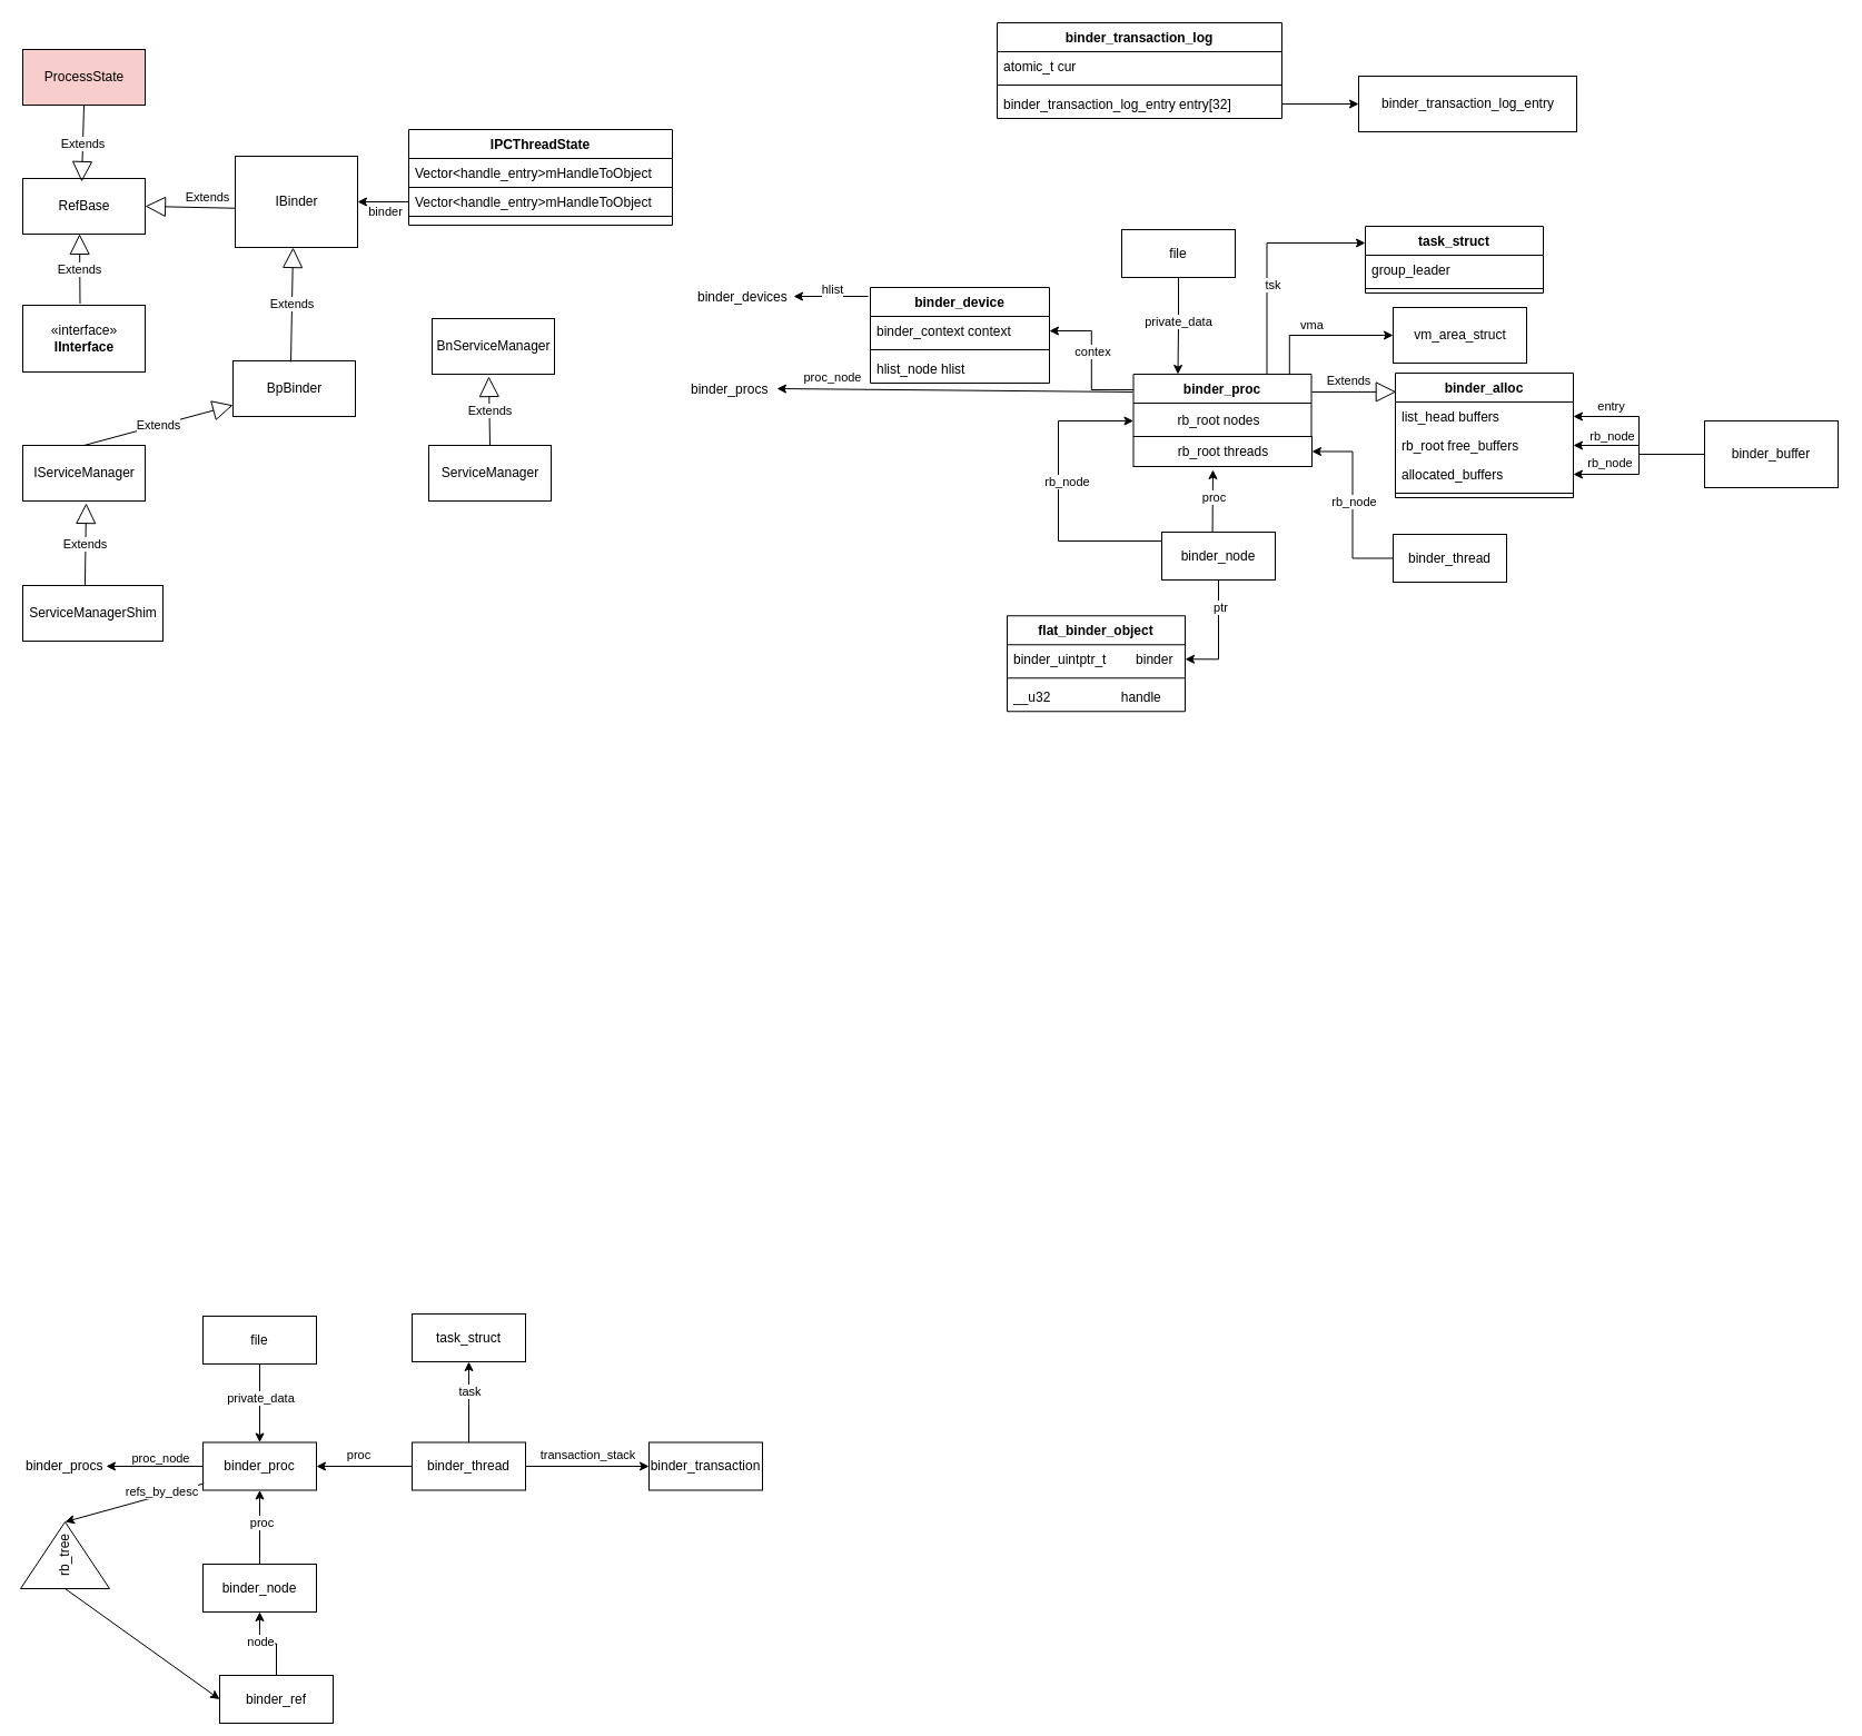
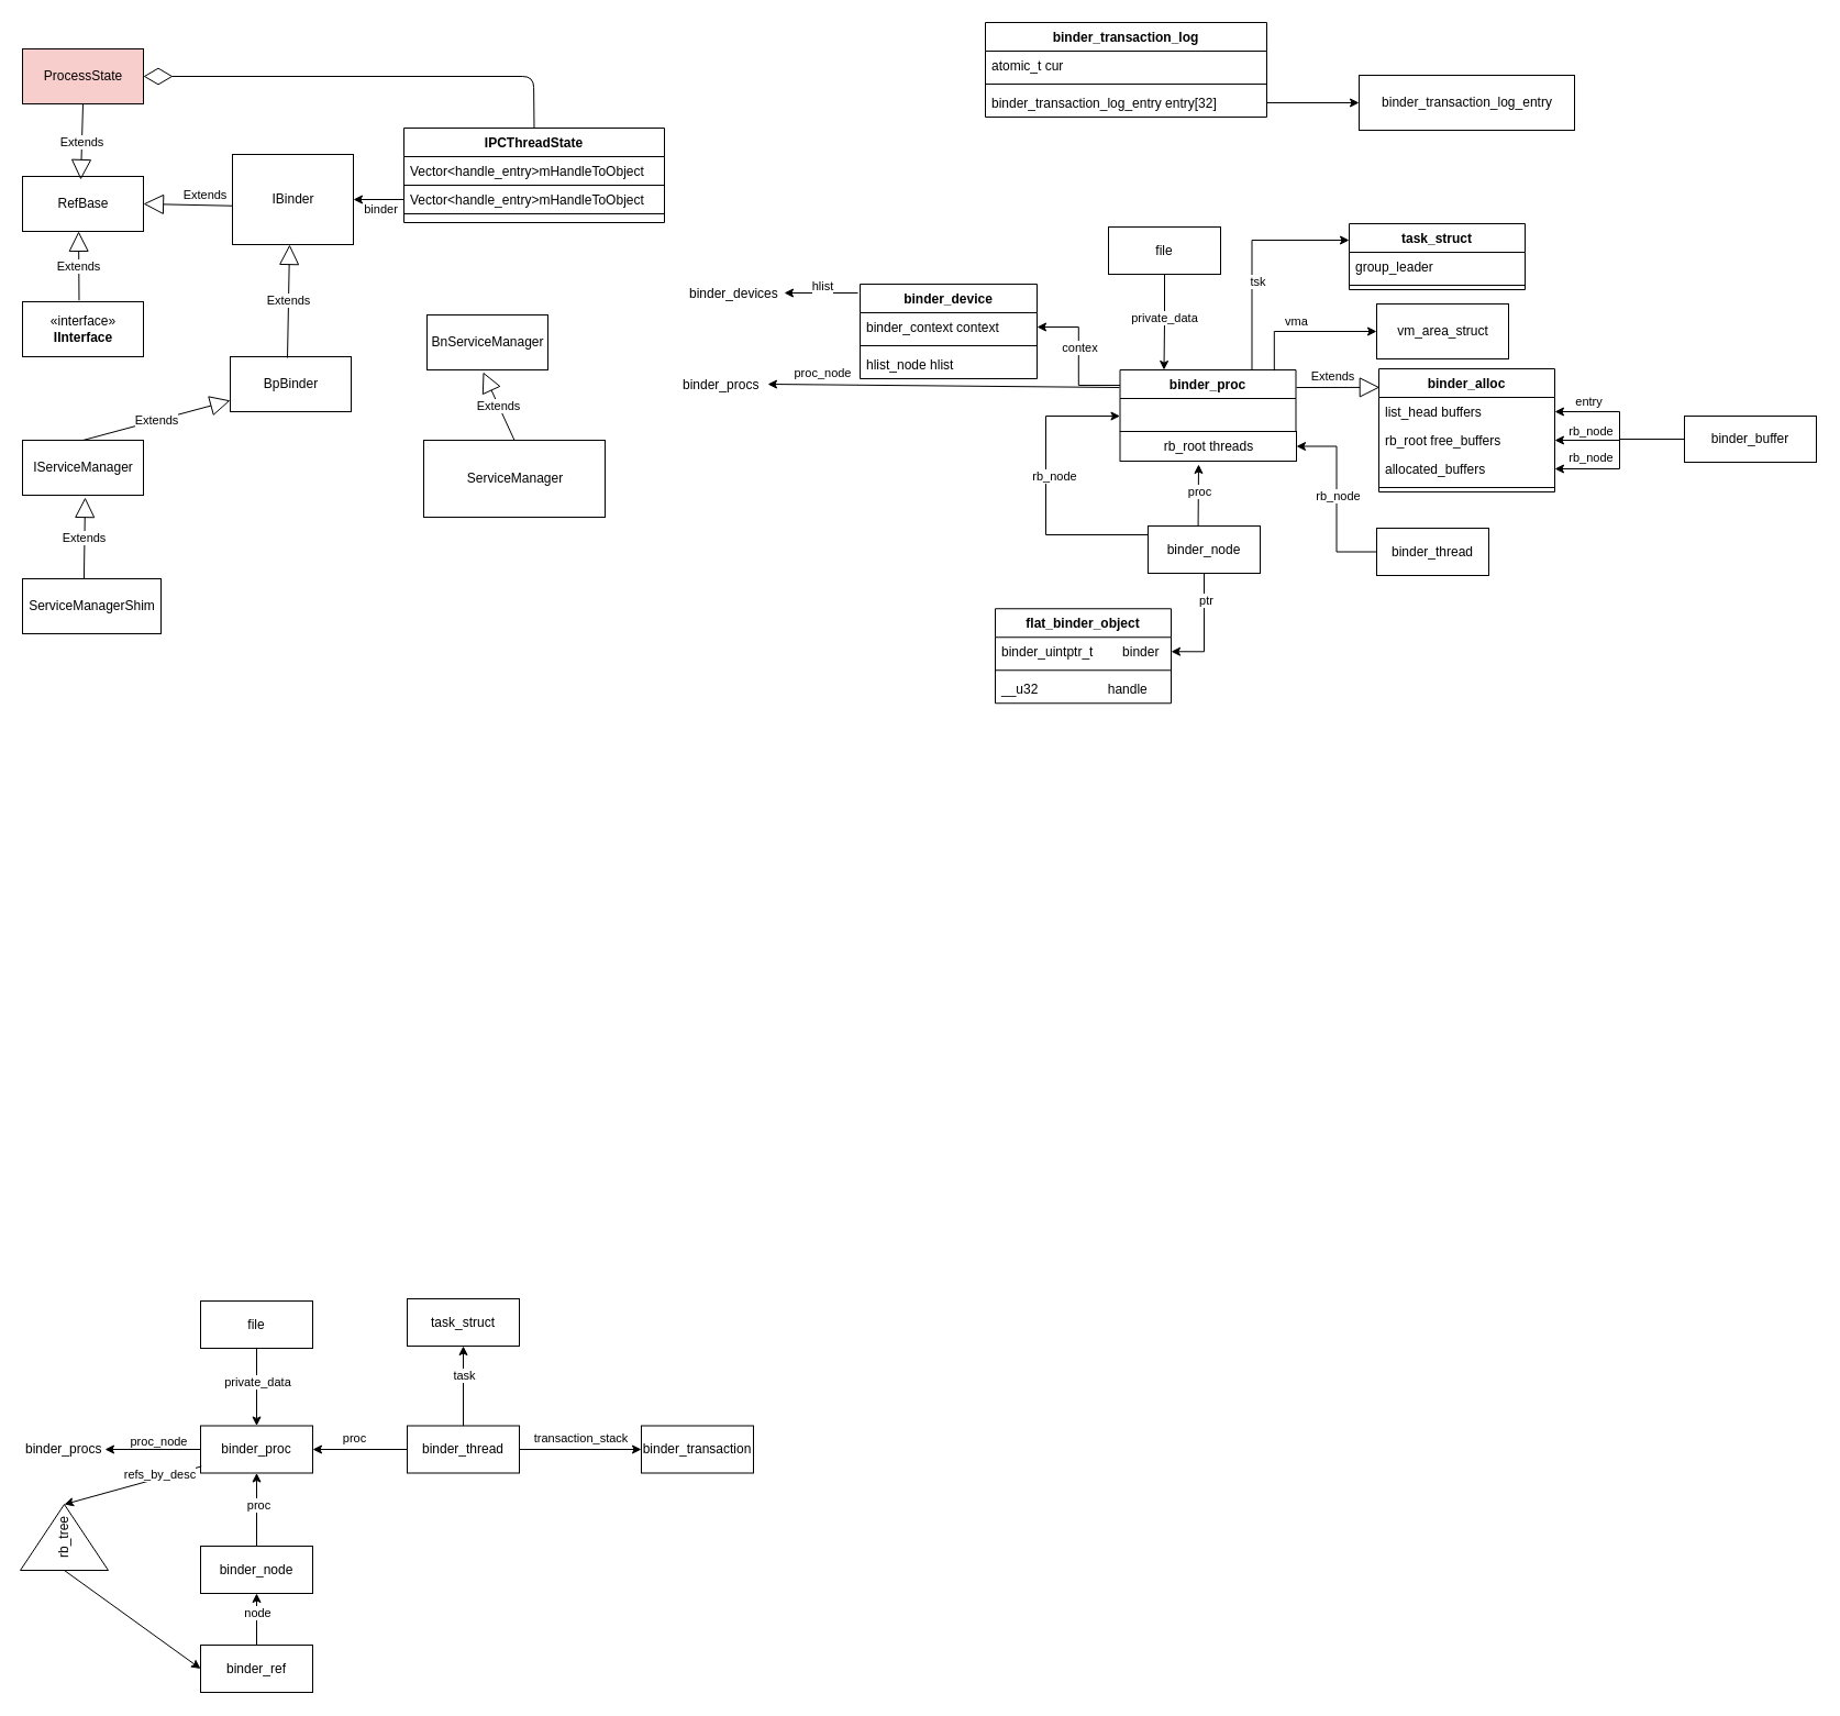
+ <mxCell id="15" value="" style="endArrow=diamondThin;endFill=0;endSize=24;html=1;exitX=0.5;exitY=0;exitDx=0;exitDy=0;entryX=1;entryY=0.5;entryDx=0;entryDy=0;" parent="1" source="16" target="5" edge="1"><mxGeometry width="160" relative="1" as="geometry"><mxPoint x="485.032" y="157.555" as="sourcePoint" /><mxPoint x="647" y="54" as="targetPoint" /><Array as="points"><mxPoint x="485" y="69" /></Array></mxGeometry></mxCell>
- <mxCell id="69" value="binder_transaction_log_entry" style="html=1;" vertex="1" parent="1"><mxGeometry x="1221" y="68" width="196" height="50" as="geometry" /></mxCell>
+ <mxCell id="69" value="binder_transaction_log_entry" style="html=1;" vertex="1" parent="1"><mxGeometry x="1236" y="68" width="196" height="50" as="geometry" /></mxCell>
- <mxCell id="3" value="«interface»&lt;br&gt;&lt;b&gt;IInterface&lt;/b&gt;" style="html=1;" parent="1" vertex="1"><mxGeometry x="20" y="274" width="110" height="60" as="geometry" /></mxCell>
+ <mxCell id="3" value="«interface»&lt;br&gt;&lt;b&gt;IInterface&lt;/b&gt;" style="html=1;" parent="1" vertex="1"><mxGeometry x="20" y="274" width="110" height="50" as="geometry" /></mxCell>
- <mxCell id="105" value="rb_root nodes" style="text;html=1;align=center;verticalAlign=middle;resizable=0;points=[];autosize=1;strokeColor=none;" vertex="1" parent="1"><mxGeometry x="1053" y="369" width="84" height="18" as="geometry" /></mxCell>
- <mxCell id="97" value="binder_buffer" style="rounded=0;whiteSpace=wrap;html=1;" vertex="1" parent="1"><mxGeometry x="1532" y="378" width="120" height="60" as="geometry" /></mxCell>
+ <mxCell id="97" value="binder_buffer" style="rounded=0;whiteSpace=wrap;html=1;" vertex="1" parent="1"><mxGeometry x="1532" y="378" width="120" height="42" as="geometry" /></mxCell>
- <mxCell id="22" value="ServiceManager" style="html=1;strokeColor=#000000;" parent="1" vertex="1"><mxGeometry x="385" y="400" width="110" height="50" as="geometry" /></mxCell>
+ <mxCell id="22" value="ServiceManager" style="html=1;strokeColor=#000000;" parent="1" vertex="1"><mxGeometry x="385" y="400" width="165" height="70" as="geometry" /></mxCell>
- <mxCell id="60" value="binder_ref" style="rounded=0;whiteSpace=wrap;html=1;strokeColor=#000000;" parent="1" vertex="1"><mxGeometry x="197" y="1506" width="102" height="43" as="geometry" /></mxCell>
+ <mxCell id="60" value="binder_ref" style="rounded=0;whiteSpace=wrap;html=1;strokeColor=#000000;" parent="1" vertex="1"><mxGeometry x="182" y="1496" width="102" height="43" as="geometry" /></mxCell>
